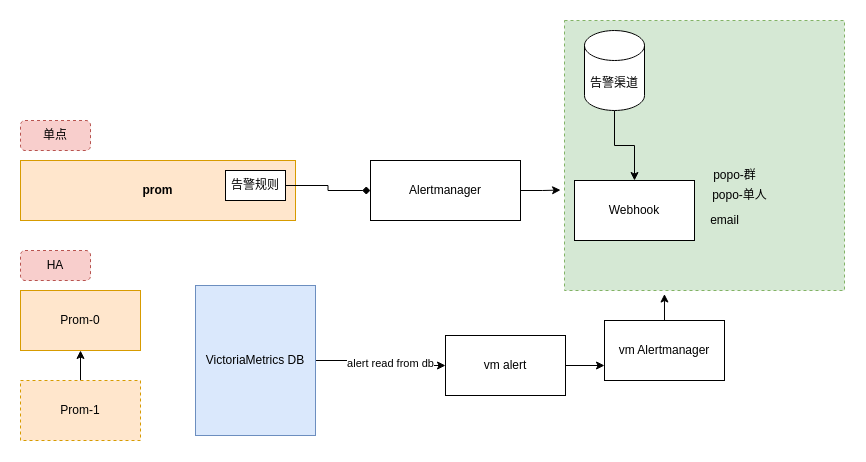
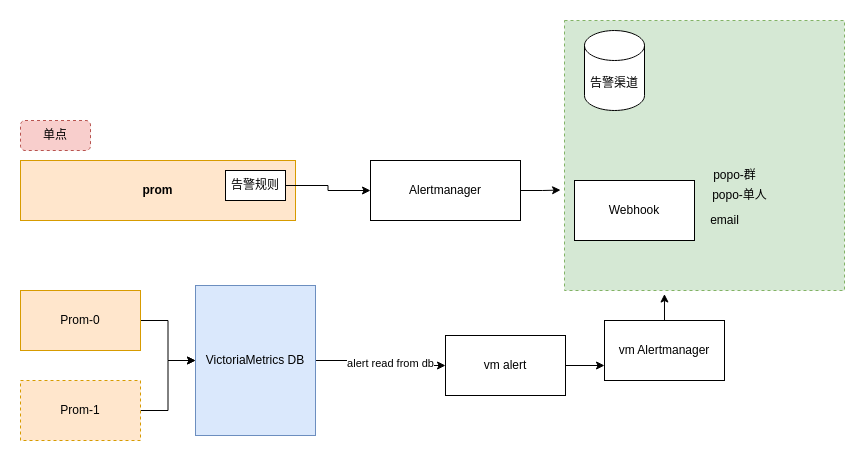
- <mxCell id="11" style="edgeStyle=orthogonalEdgeStyle;rounded=0;orthogonalLoop=1;jettySize=auto;html=1;exitX=0.5;exitY=1;exitDx=0;exitDy=0;exitPerimeter=0;entryX=0.5;entryY=0;entryDx=0;entryDy=0;" edge="1" parent="1" source="12" target="10"><mxGeometry relative="1" as="geometry" /></mxCell>
- <mxCell id="13" style="edgeStyle=orthogonalEdgeStyle;rounded=0;orthogonalLoop=1;jettySize=auto;html=1;exitX=1;exitY=0.5;exitDx=0;exitDy=0;entryX=0;entryY=0.5;entryDx=0;entryDy=0;endArrow=diamond;" edge="1" parent="1" source="14" target="9"><mxGeometry relative="1" as="geometry" /></mxCell>
+ <mxCell id="13" style="edgeStyle=orthogonalEdgeStyle;rounded=0;orthogonalLoop=1;jettySize=auto;html=1;exitX=1;exitY=0.5;exitDx=0;exitDy=0;entryX=0;entryY=0.5;entryDx=0;entryDy=0;" edge="1" parent="1" source="14" target="9"><mxGeometry relative="1" as="geometry" /></mxCell>
- <mxCell id="26" value="HA" style="rounded=1;whiteSpace=wrap;html=1;dashed=1;fillColor=#f8cecc;strokeColor=#b85450;" vertex="1" parent="1"><mxGeometry x="20" y="250" width="70" height="30" as="geometry" /></mxCell>
+ <mxCell id="4" style="edgeStyle=orthogonalEdgeStyle;rounded=0;orthogonalLoop=1;jettySize=auto;html=1;" edge="1" parent="1" source="5" target="20"><mxGeometry relative="1" as="geometry" /></mxCell>
- <mxCell id="6" style="edgeStyle=orthogonalEdgeStyle;rounded=0;orthogonalLoop=1;jettySize=auto;html=1;" edge="1" parent="1" source="7" target="5"><mxGeometry relative="1" as="geometry" /></mxCell>
+ <mxCell id="6" style="edgeStyle=orthogonalEdgeStyle;rounded=0;orthogonalLoop=1;jettySize=auto;html=1;entryX=0;entryY=0.5;entryDx=0;entryDy=0;" edge="1" parent="1" source="7" target="20"><mxGeometry relative="1" as="geometry" /></mxCell>
